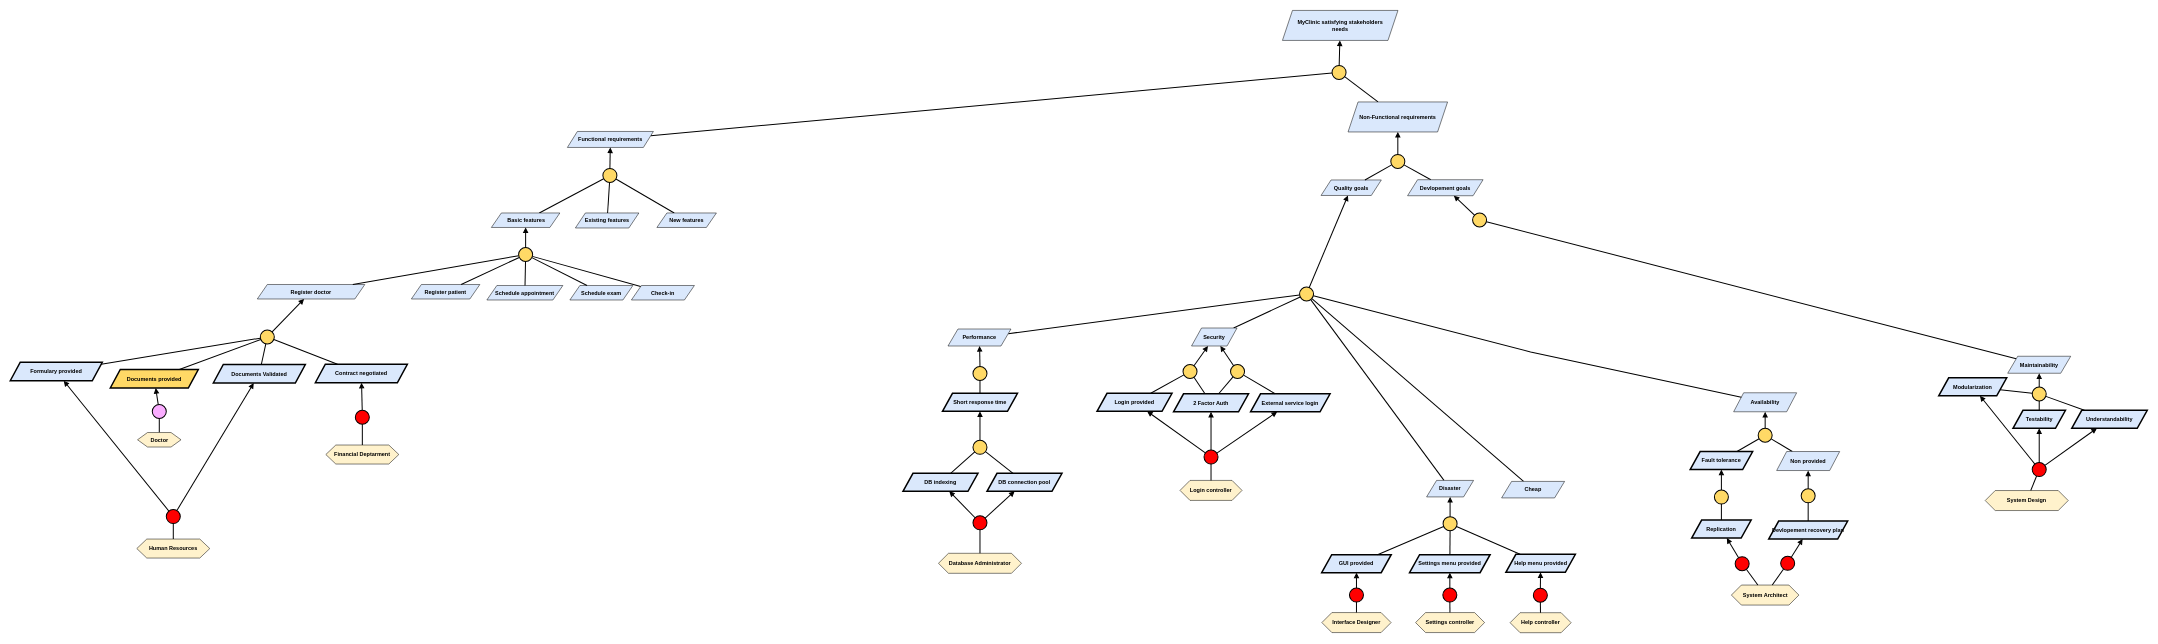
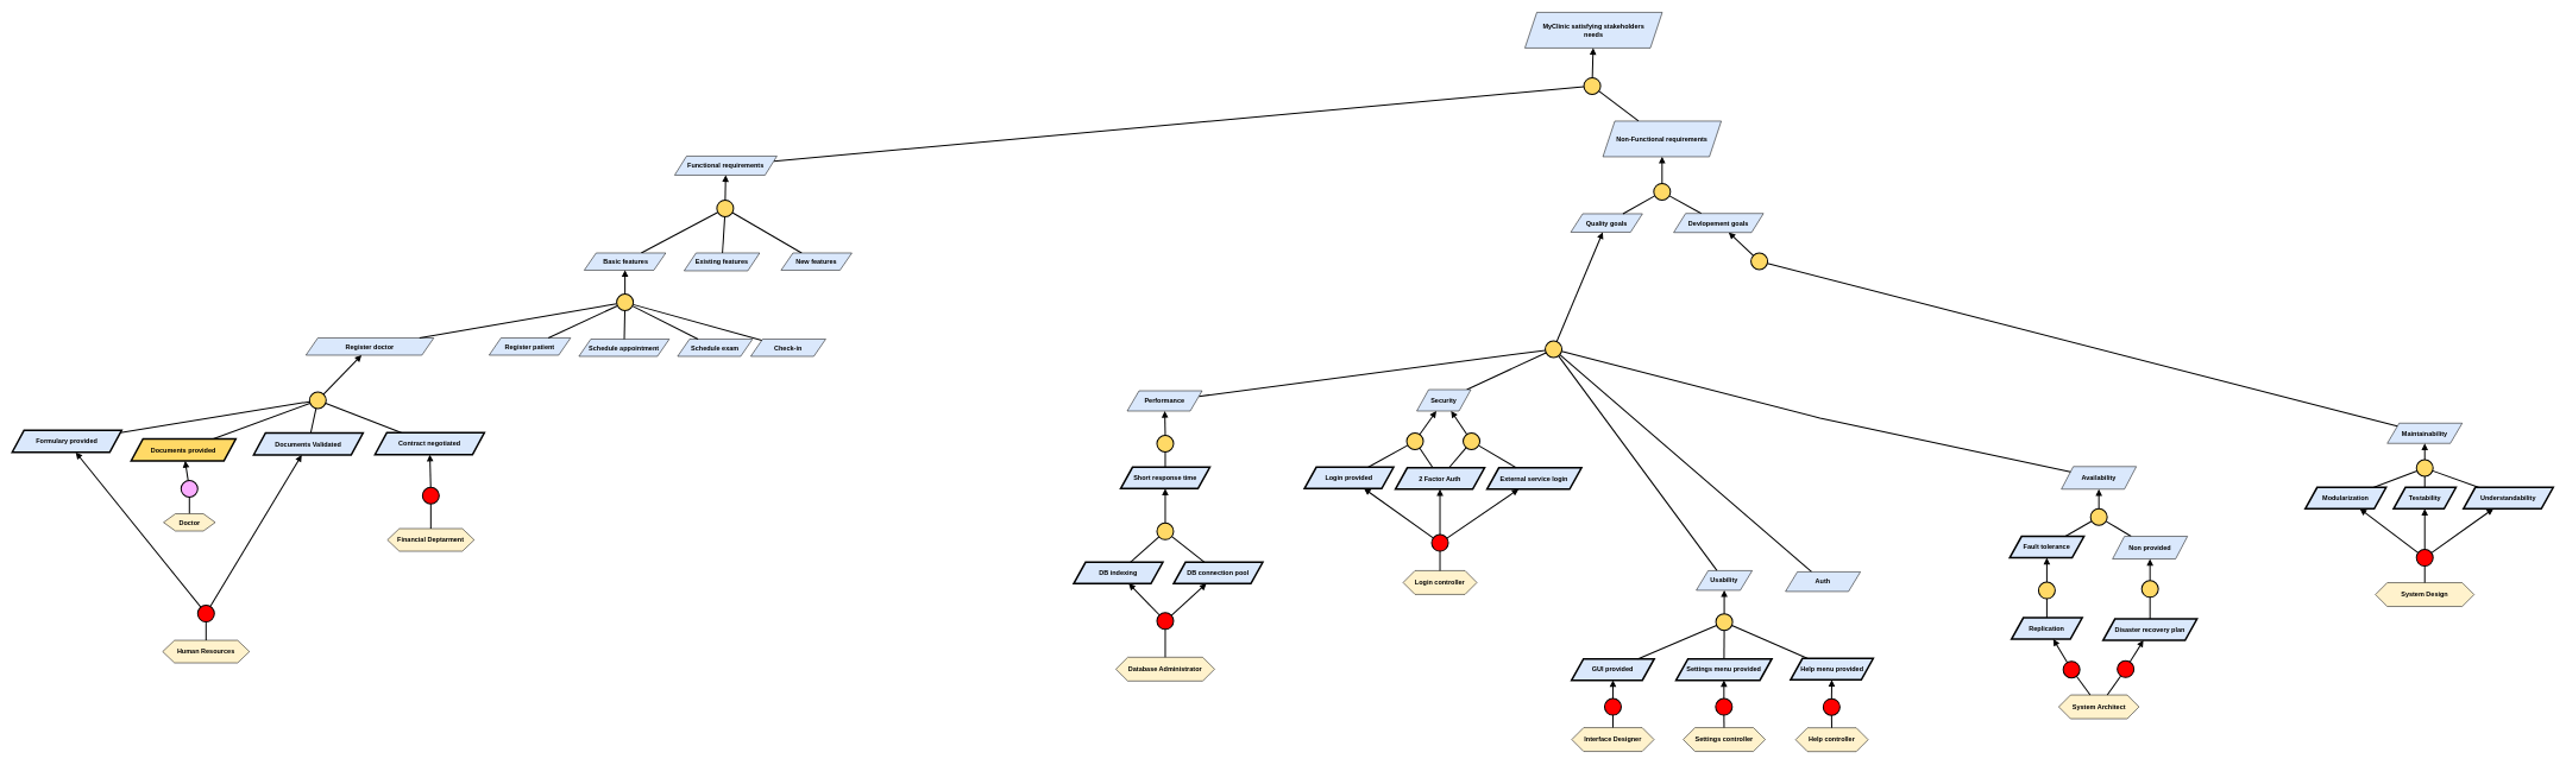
- <mxCell id="63" value="&lt;b&gt;Modularization&lt;/b&gt;" style="shape=parallelogram;perimeter=parallelogramPerimeter;whiteSpace=wrap;html=1;fixedSize=1;fillColor=#dae8fc;strokeColor=#000000;strokeWidth=3;fontFamily=Helvetica;fontSize=11;fontColor=default;labelBackgroundColor=none;" parent="1" vertex="1"><mxGeometry x="3876" y="754.5" width="136" height="36" as="geometry" /></mxCell>
+ <mxCell id="63" value="&lt;b&gt;Modularization&lt;/b&gt;" style="shape=parallelogram;perimeter=parallelogramPerimeter;whiteSpace=wrap;html=1;fixedSize=1;fillColor=#dae8fc;strokeColor=#000000;strokeWidth=3;fontFamily=Helvetica;fontSize=11;fontColor=default;labelBackgroundColor=none;" parent="1" vertex="1"><mxGeometry x="3876" y="819.5" width="136" height="36" as="geometry" /></mxCell>
- <mxCell id="14" value="&lt;b&gt;Disaster&lt;/b&gt;" style="shape=parallelogram;perimeter=parallelogramPerimeter;whiteSpace=wrap;html=1;fixedSize=1;fillColor=#dae8fc;strokeColor=#000000;fontFamily=Helvetica;fontSize=11;fontColor=default;labelBackgroundColor=none;" parent="1" vertex="1"><mxGeometry x="2852" y="959.75" width="94" height="33" as="geometry" /></mxCell>
+ <mxCell id="14" value="&lt;b&gt;Usability&lt;/b&gt;" style="shape=parallelogram;perimeter=parallelogramPerimeter;whiteSpace=wrap;html=1;fixedSize=1;fillColor=#dae8fc;strokeColor=#000000;fontFamily=Helvetica;fontSize=11;fontColor=default;labelBackgroundColor=none;" parent="1" vertex="1"><mxGeometry x="2852" y="959.75" width="94" height="33" as="geometry" /></mxCell>
- <mxCell id="62" value="&lt;b&gt;Cheap&lt;/b&gt;" style="shape=parallelogram;perimeter=parallelogramPerimeter;whiteSpace=wrap;html=1;fixedSize=1;fillColor=#dae8fc;strokeColor=#000000;fontFamily=Helvetica;fontSize=11;fontColor=default;labelBackgroundColor=none;" parent="1" vertex="1"><mxGeometry x="3002" y="961.75" width="126" height="33" as="geometry" /></mxCell>
+ <mxCell id="62" value="&lt;b&gt;Auth&lt;/b&gt;" style="shape=parallelogram;perimeter=parallelogramPerimeter;whiteSpace=wrap;html=1;fixedSize=1;fillColor=#dae8fc;strokeColor=#000000;fontFamily=Helvetica;fontSize=11;fontColor=default;labelBackgroundColor=none;" parent="1" vertex="1"><mxGeometry x="3002" y="961.75" width="126" height="33" as="geometry" /></mxCell>
- <mxCell id="78" value="&lt;b&gt;System Design&lt;/b&gt;" style="shape=hexagon;perimeter=hexagonPerimeter2;whiteSpace=wrap;html=1;fixedSize=1;fillColor=#FFF2CC;fontFamily=Helvetica;fontSize=11;fontColor=default;labelBackgroundColor=none;" parent="1" vertex="1"><mxGeometry x="3969" y="980" width="166" height="40" as="geometry" /></mxCell>
+ <mxCell id="78" value="&lt;b&gt;System Design&lt;/b&gt;" style="shape=hexagon;perimeter=hexagonPerimeter2;whiteSpace=wrap;html=1;fixedSize=1;fillColor=#FFF2CC;fontFamily=Helvetica;fontSize=11;fontColor=default;labelBackgroundColor=none;" parent="1" vertex="1"><mxGeometry x="3994" y="980" width="166" height="40" as="geometry" /></mxCell>
- <mxCell id="132" value="&lt;b&gt;Devlopement recovery plan&lt;/b&gt;" style="shape=parallelogram;perimeter=parallelogramPerimeter;whiteSpace=wrap;html=1;fixedSize=1;fillColor=#dae8fc;strokeColor=#000000;strokeWidth=3;fontFamily=Helvetica;fontSize=11;fontColor=default;labelBackgroundColor=none;" parent="1" vertex="1"><mxGeometry x="3536" y="1041" width="158" height="36" as="geometry" /></mxCell>
+ <mxCell id="132" value="&lt;b&gt;Disaster recovery plan&lt;/b&gt;" style="shape=parallelogram;perimeter=parallelogramPerimeter;whiteSpace=wrap;html=1;fixedSize=1;fillColor=#dae8fc;strokeColor=#000000;strokeWidth=3;fontFamily=Helvetica;fontSize=11;fontColor=default;labelBackgroundColor=none;" parent="1" vertex="1"><mxGeometry x="3536" y="1041" width="158" height="36" as="geometry" /></mxCell>
